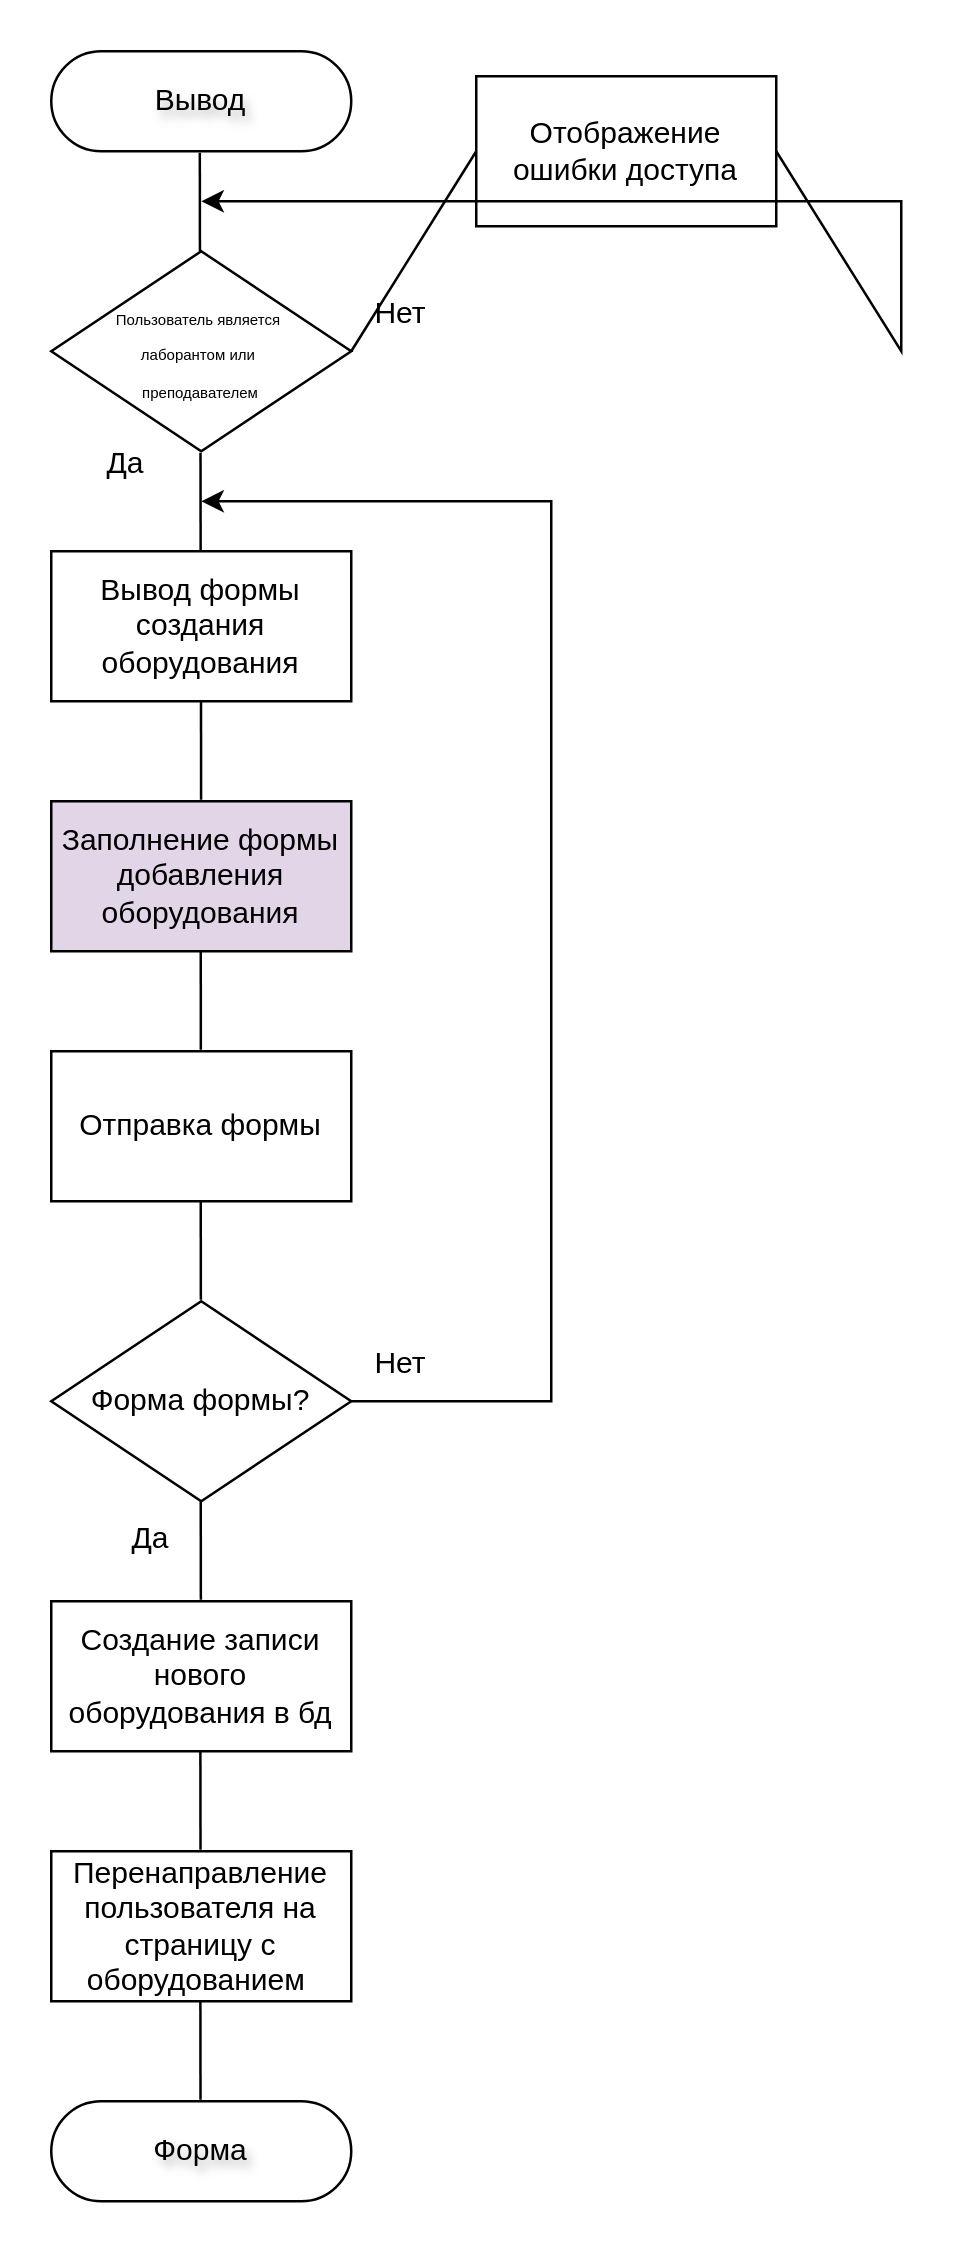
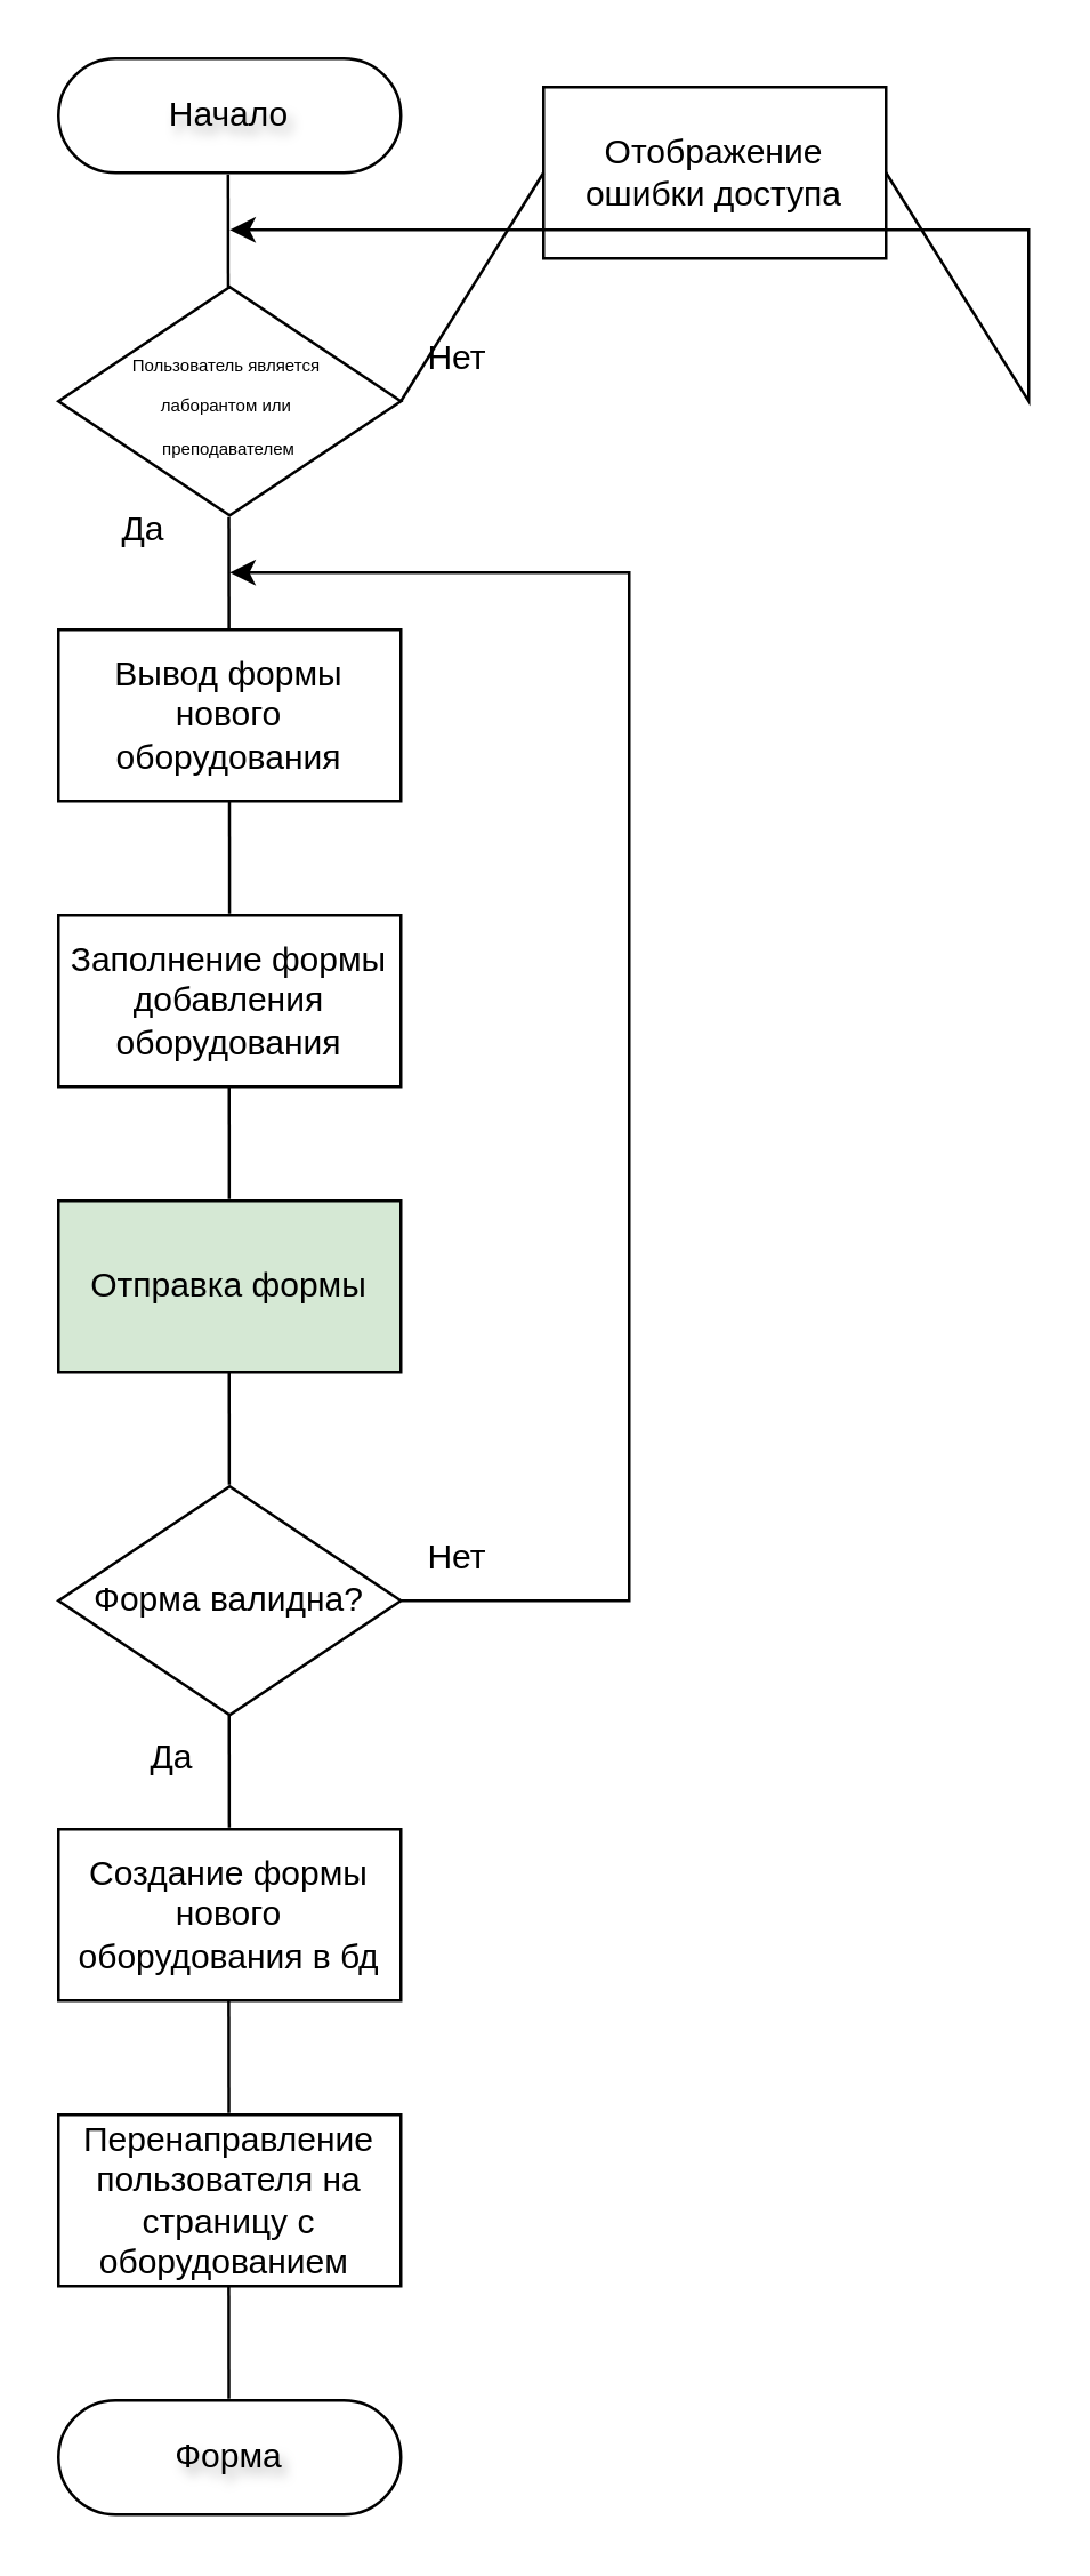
- <mxCell id="2" value="Вывод" style="rounded=1;whiteSpace=wrap;html=1;fontSize=12;glass=0;strokeWidth=1;shadow=0;spacing=0;textShadow=1;arcSize=50;" parent="1" vertex="1"><mxGeometry x="20" y="20" width="120" height="40" as="geometry" /></mxCell>
+ <mxCell id="2" value="Начало" style="rounded=1;whiteSpace=wrap;html=1;fontSize=12;glass=0;strokeWidth=1;shadow=0;spacing=0;textShadow=1;arcSize=50;" parent="1" vertex="1"><mxGeometry x="20" y="20" width="120" height="40" as="geometry" /></mxCell>
- <mxCell id="12" value="Вывод формы создания оборудования" style="rounded=0;whiteSpace=wrap;html=1;" parent="1" vertex="1"><mxGeometry x="20" y="220" width="120" height="60" as="geometry" /></mxCell>
+ <mxCell id="12" value="Вывод формы нового оборудования" style="rounded=0;whiteSpace=wrap;html=1;" parent="1" vertex="1"><mxGeometry x="20" y="220" width="120" height="60" as="geometry" /></mxCell>
- <mxCell id="4" value="Заполнение формы добавления оборудования" style="rounded=0;whiteSpace=wrap;html=1;fillColor=#e1d5e7;" parent="1" vertex="1"><mxGeometry x="20" y="320" width="120" height="60" as="geometry" /></mxCell>
+ <mxCell id="4" value="Заполнение формы добавления оборудования" style="rounded=0;whiteSpace=wrap;html=1;" parent="1" vertex="1"><mxGeometry x="20" y="320" width="120" height="60" as="geometry" /></mxCell>
- <mxCell id="6" value="Отправка формы" style="rounded=0;whiteSpace=wrap;html=1;" parent="1" vertex="1"><mxGeometry x="20" y="420" width="120" height="60" as="geometry" /></mxCell>
+ <mxCell id="6" value="Отправка формы" style="rounded=0;whiteSpace=wrap;html=1;fillColor=#d5e8d4;" parent="1" vertex="1"><mxGeometry x="20" y="420" width="120" height="60" as="geometry" /></mxCell>
- <mxCell id="8" value="Форма формы?" style="rhombus;whiteSpace=wrap;html=1;" parent="1" vertex="1"><mxGeometry x="20" y="520" width="120" height="80" as="geometry" /></mxCell>
+ <mxCell id="8" value="Форма валидна?" style="rhombus;whiteSpace=wrap;html=1;" parent="1" vertex="1"><mxGeometry x="20" y="520" width="120" height="80" as="geometry" /></mxCell>
- <mxCell id="15" value="Создание записи нового оборудования в бд" style="rounded=0;whiteSpace=wrap;html=1;" parent="1" vertex="1"><mxGeometry x="20" y="640" width="120" height="60" as="geometry" /></mxCell>
+ <mxCell id="15" value="Создание формы нового оборудования в бд" style="rounded=0;whiteSpace=wrap;html=1;" parent="1" vertex="1"><mxGeometry x="20" y="640" width="120" height="60" as="geometry" /></mxCell>
